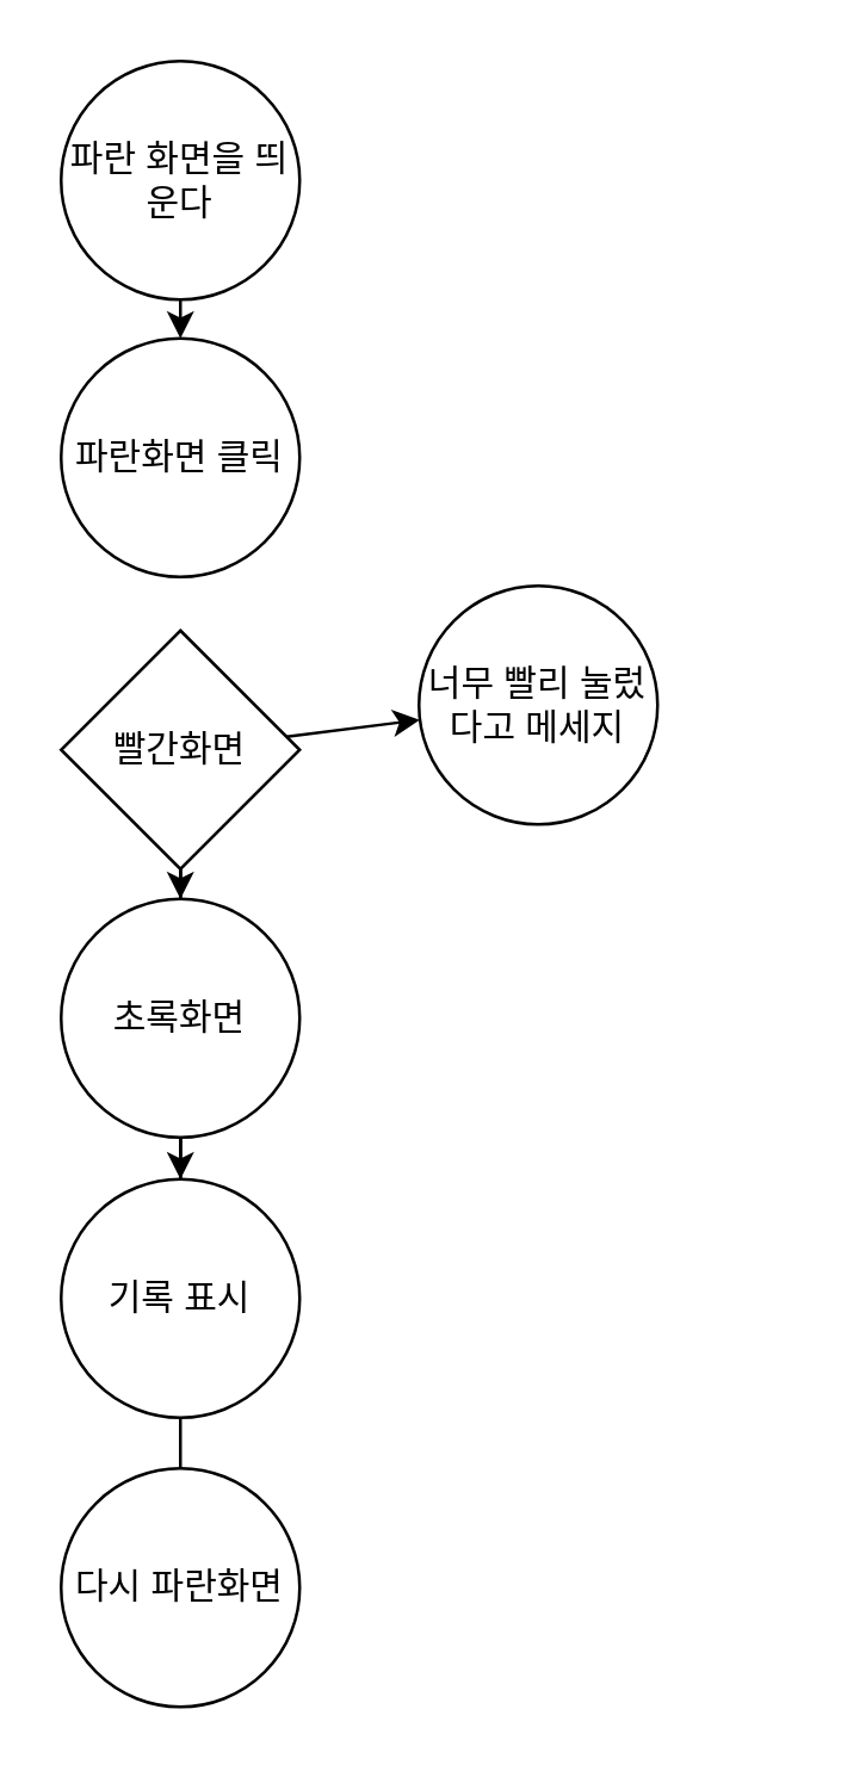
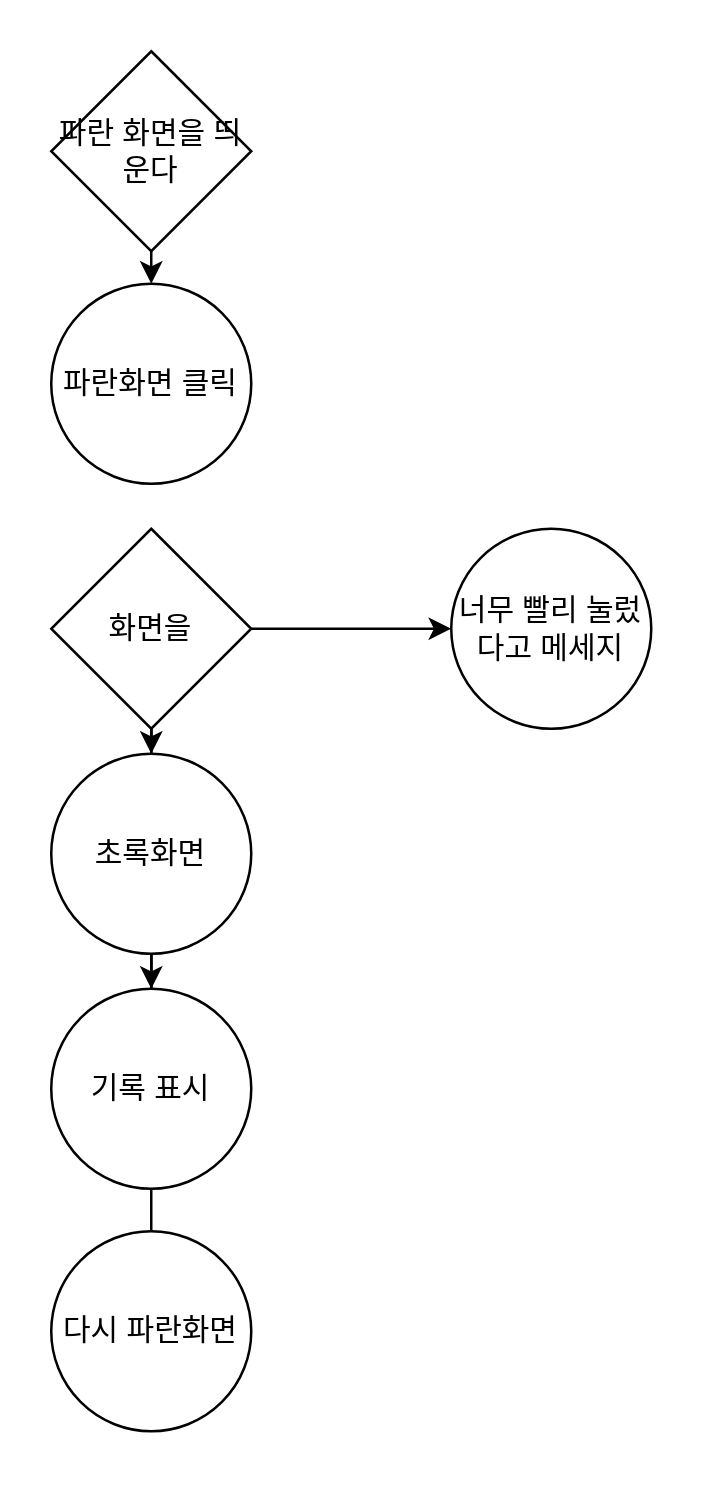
- <mxCell id="3" value="파란 화면을 띄운다" style="ellipse;whiteSpace=wrap;html=1;" vertex="1" parent="1"><mxGeometry x="20" y="20" width="80" height="80" as="geometry" /></mxCell>
+ <mxCell id="3" value="파란 화면을 띄운다" style="rhombus;whiteSpace=wrap;html=1;" vertex="1" parent="1"><mxGeometry x="20" y="20" width="80" height="80" as="geometry" /></mxCell>
- <mxCell id="10" value="너무 빨리 눌렀다고 메세지" style="ellipse;whiteSpace=wrap;html=1;" vertex="1" parent="1"><mxGeometry x="140" y="196" width="80" height="80" as="geometry" /></mxCell>
+ <mxCell id="10" value="너무 빨리 눌렀다고 메세지" style="ellipse;whiteSpace=wrap;html=1;" vertex="1" parent="1"><mxGeometry x="180" y="211" width="80" height="80" as="geometry" /></mxCell>
- <mxCell id="9" value="빨간화면" style="rhombus;whiteSpace=wrap;html=1;" vertex="1" parent="1"><mxGeometry x="20" y="211" width="80" height="80" as="geometry" /></mxCell>
+ <mxCell id="9" value="화면을" style="rhombus;whiteSpace=wrap;html=1;" vertex="1" parent="1"><mxGeometry x="20" y="211" width="80" height="80" as="geometry" /></mxCell>
